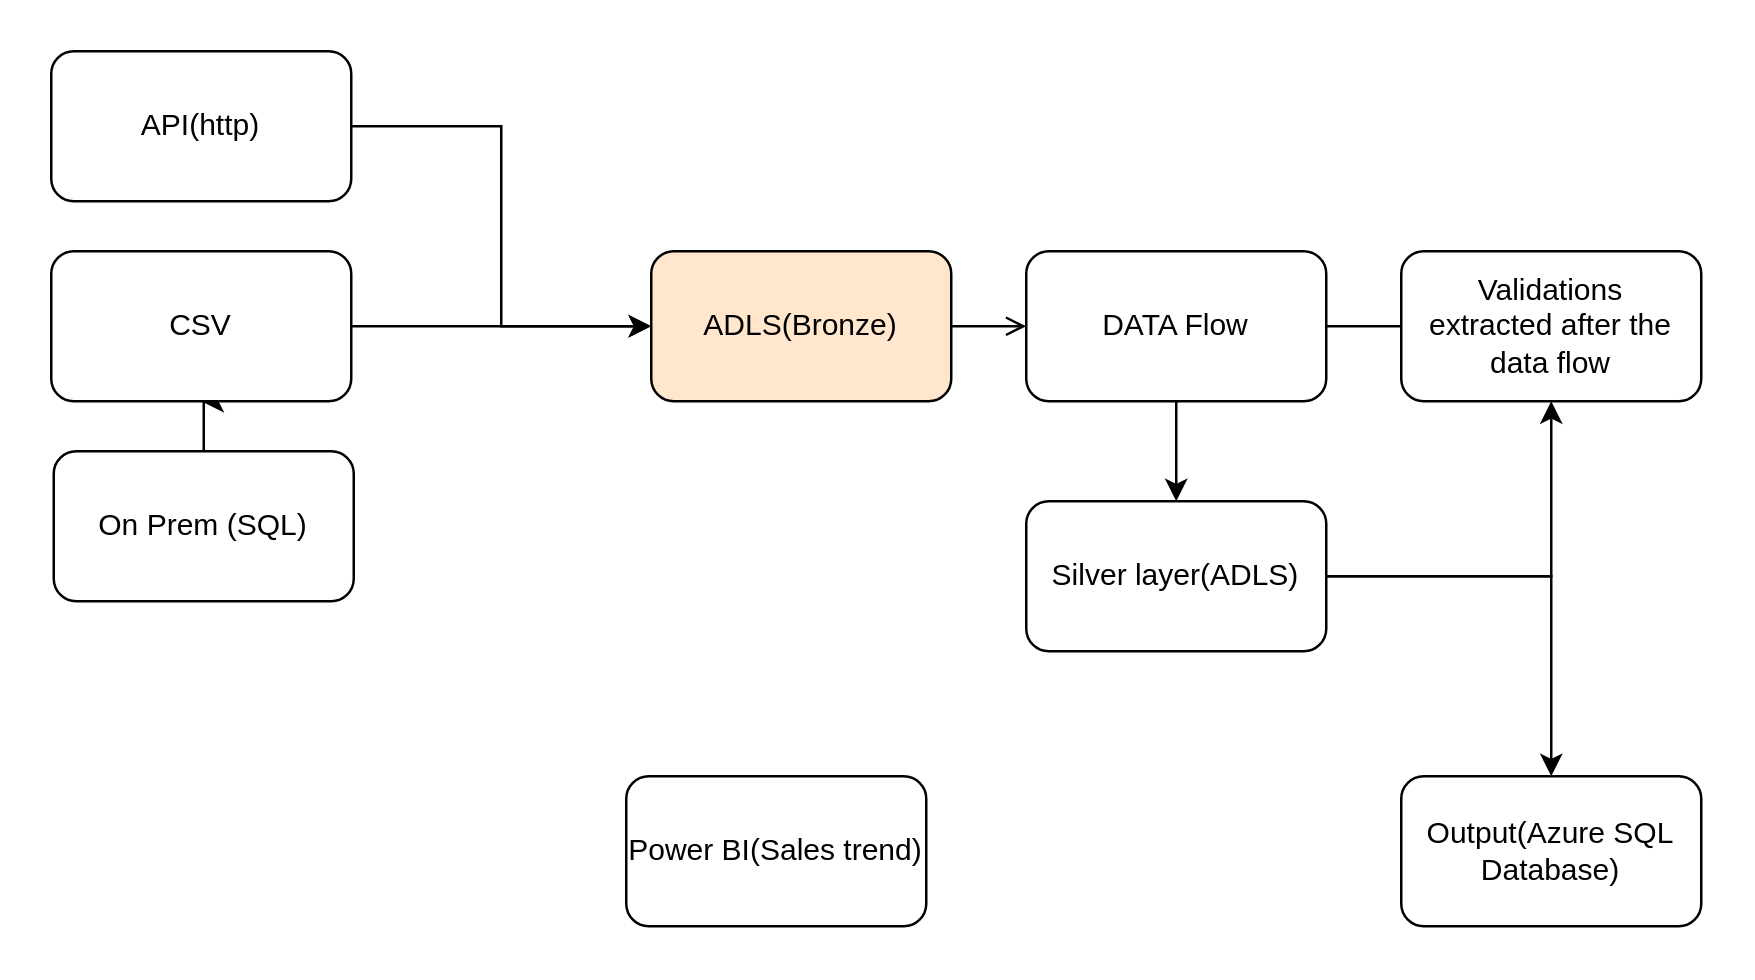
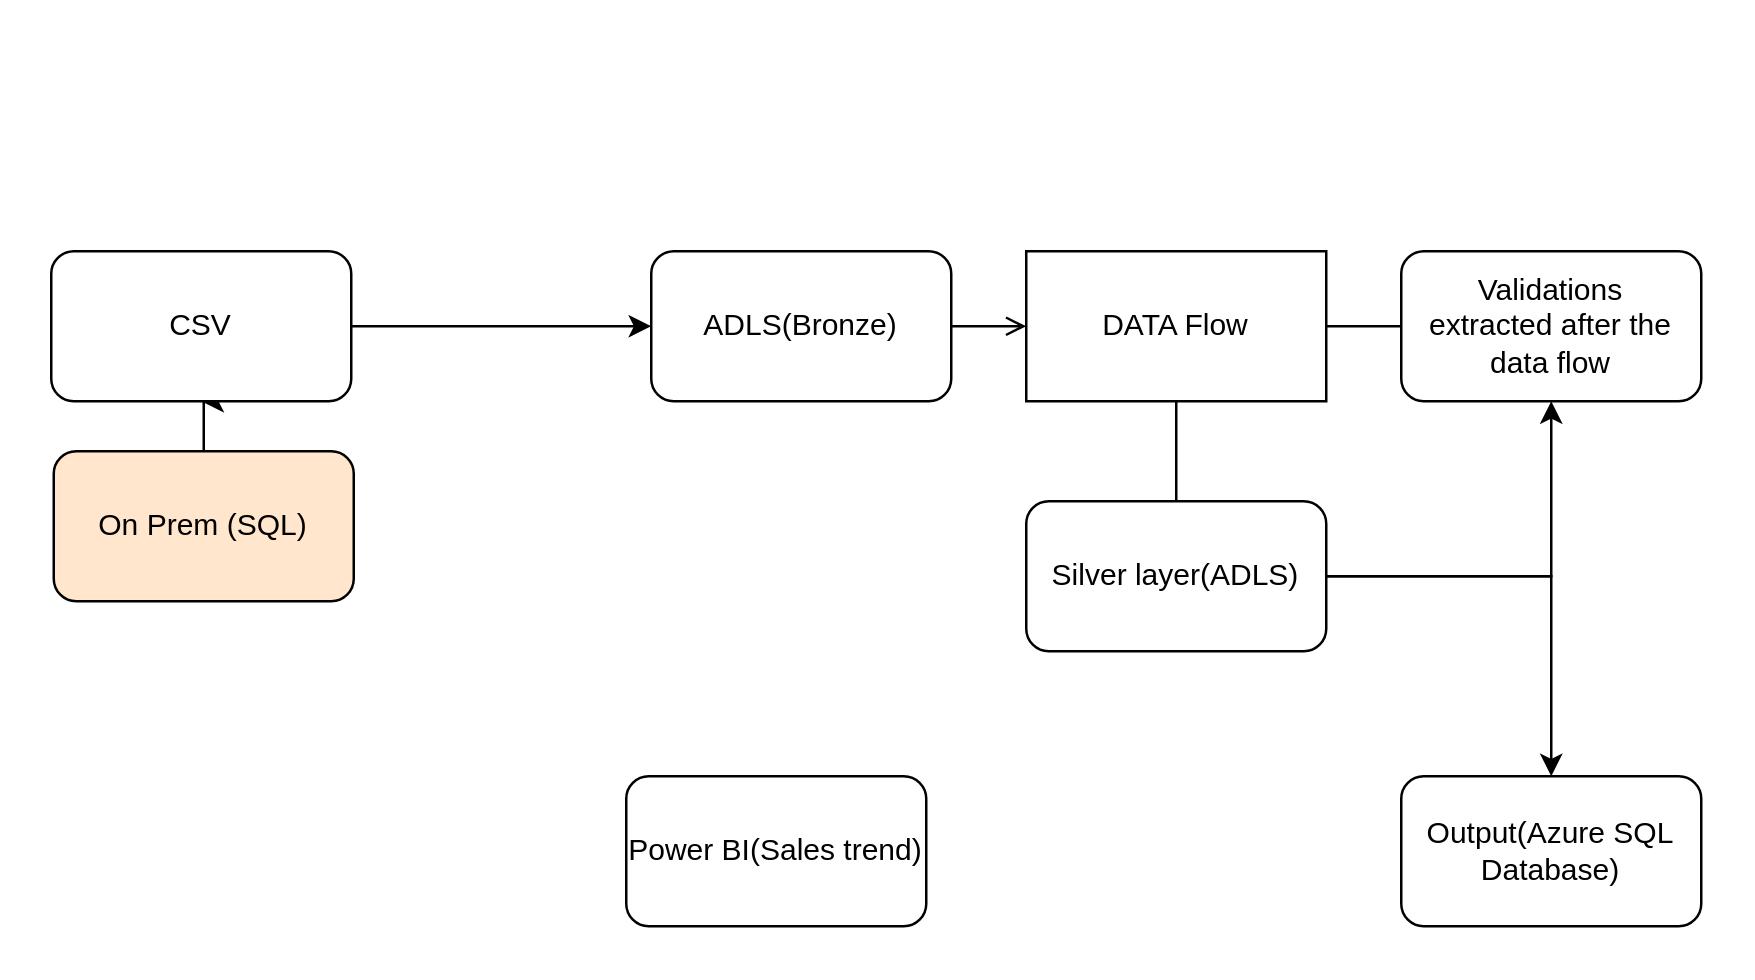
- <mxCell id="3" value="&lt;div&gt;API(http)&lt;/div&gt;" style="rounded=1;whiteSpace=wrap;html=1;" vertex="1" parent="1"><mxGeometry x="20" y="20" width="120" height="60" as="geometry" /></mxCell>
- <mxCell id="2" style="edgeStyle=orthogonalEdgeStyle;rounded=0;orthogonalLoop=1;jettySize=auto;html=1;entryX=0;entryY=0.5;entryDx=0;entryDy=0;" edge="1" parent="1" source="3" target="9"><mxGeometry relative="1" as="geometry" /></mxCell>
- <mxCell id="9" value="ADLS(Bronze)" style="rounded=1;whiteSpace=wrap;html=1;fillColor=#ffe6cc;" vertex="1" parent="1"><mxGeometry x="260" y="100" width="120" height="60" as="geometry" /></mxCell>
+ <mxCell id="9" value="ADLS(Bronze)" style="rounded=1;whiteSpace=wrap;html=1;" vertex="1" parent="1"><mxGeometry x="260" y="100" width="120" height="60" as="geometry" /></mxCell>
- <mxCell id="12" value="DATA Flow" style="rounded=1;whiteSpace=wrap;html=1;" vertex="1" parent="1"><mxGeometry x="410" y="100" width="120" height="60" as="geometry" /></mxCell>
+ <mxCell id="12" value="DATA Flow" style="whiteSpace=wrap;html=1;rounded=0;" vertex="1" parent="1"><mxGeometry x="410" y="100" width="120" height="60" as="geometry" /></mxCell>
- <mxCell id="10" style="edgeStyle=orthogonalEdgeStyle;rounded=0;orthogonalLoop=1;jettySize=auto;html=1;entryX=0.5;entryY=0;entryDx=0;entryDy=0;" edge="1" parent="1" source="12" target="15"><mxGeometry relative="1" as="geometry" /></mxCell>
+ <mxCell id="10" style="edgeStyle=orthogonalEdgeStyle;rounded=0;orthogonalLoop=1;jettySize=auto;html=1;entryX=0.5;entryY=0;entryDx=0;entryDy=0;endArrow=none;" edge="1" parent="1" source="12" target="15"><mxGeometry relative="1" as="geometry" /></mxCell>
- <mxCell id="5" value="On Prem (SQL)" style="rounded=1;whiteSpace=wrap;html=1;" vertex="1" parent="1"><mxGeometry x="21" y="180" width="120" height="60" as="geometry" /></mxCell>
+ <mxCell id="5" value="On Prem (SQL)" style="rounded=1;whiteSpace=wrap;html=1;fillColor=#ffe6cc;" vertex="1" parent="1"><mxGeometry x="21" y="180" width="120" height="60" as="geometry" /></mxCell>
